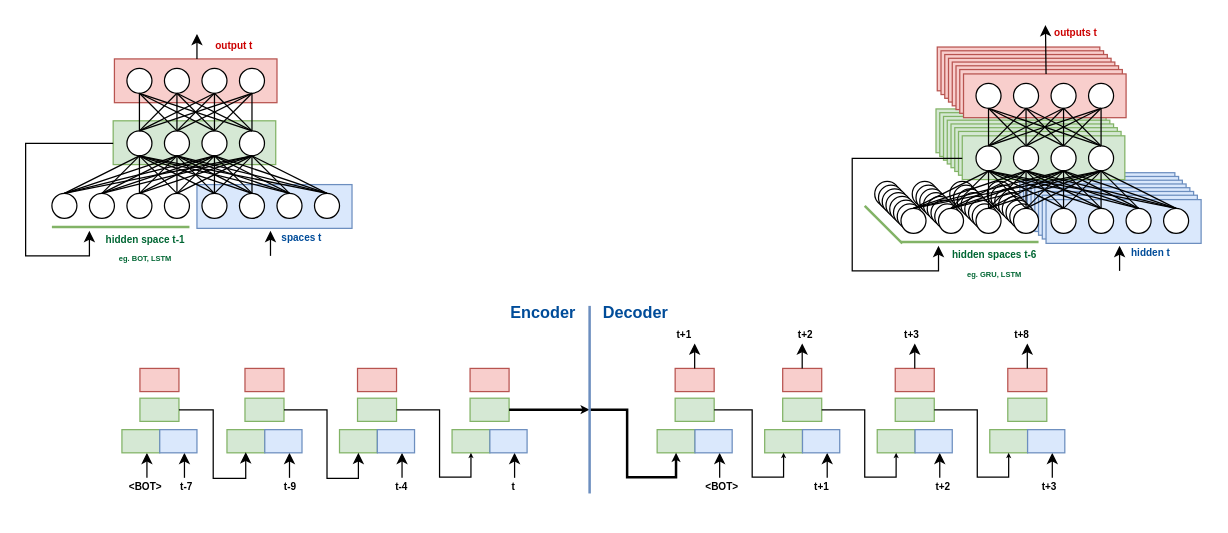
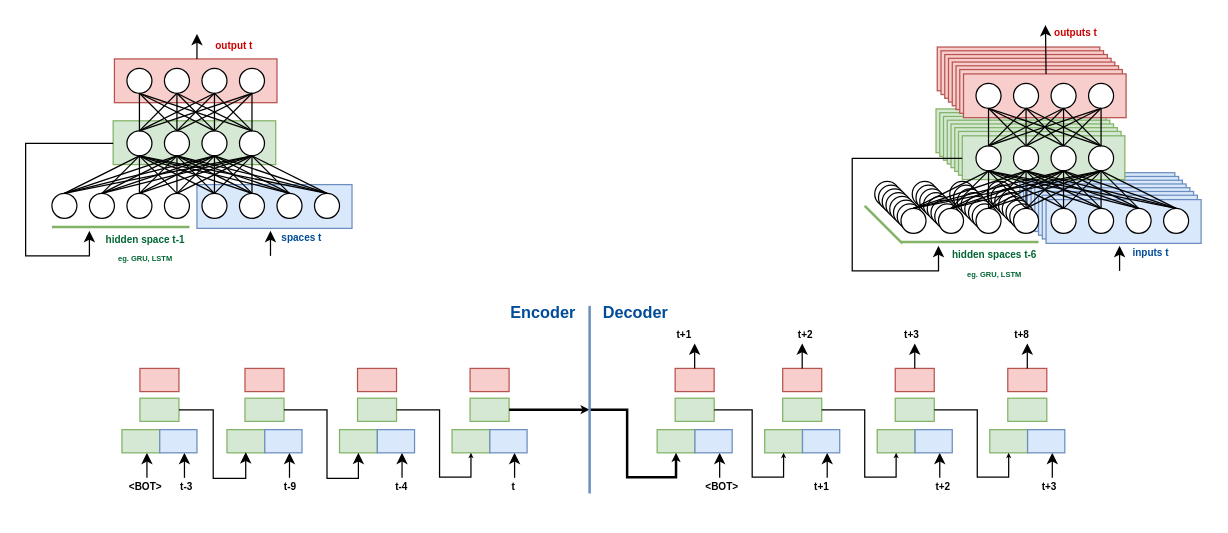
- <mxCell id="73" value="&lt;font style=&quot;font-size: 8px&quot;&gt;hidden space t-1&lt;br&gt;&lt;/font&gt;&lt;font style=&quot;font-size: 6px&quot;&gt;eg. BOT, LSTM&lt;/font&gt;" style="text;html=1;strokeColor=none;fillColor=none;align=center;verticalAlign=middle;whiteSpace=wrap;rounded=0;fontStyle=1;fontColor=#006633;" parent="1" vertex="1"><mxGeometry x="81" y="182" width="70" height="30" as="geometry" /></mxCell>
+ <mxCell id="73" value="&lt;font style=&quot;font-size: 8px&quot;&gt;hidden space t-1&lt;br&gt;&lt;/font&gt;&lt;font style=&quot;font-size: 6px&quot;&gt;eg. GRU, LSTM&lt;/font&gt;" style="text;html=1;strokeColor=none;fillColor=none;align=center;verticalAlign=middle;whiteSpace=wrap;rounded=0;fontStyle=1;fontColor=#006633;" parent="1" vertex="1"><mxGeometry x="81" y="182" width="70" height="30" as="geometry" /></mxCell>
- <mxCell id="354" value="&lt;span style=&quot;font-size: 8px&quot;&gt;hidden t&lt;/span&gt;" style="text;html=1;strokeColor=none;fillColor=none;align=center;verticalAlign=middle;whiteSpace=wrap;rounded=0;fontStyle=1;fontColor=#004C99;" vertex="1" parent="1"><mxGeometry x="890" y="196" width="60" height="10" as="geometry" /></mxCell>
+ <mxCell id="354" value="&lt;span style=&quot;font-size: 8px&quot;&gt;inputs t&lt;/span&gt;" style="text;html=1;strokeColor=none;fillColor=none;align=center;verticalAlign=middle;whiteSpace=wrap;rounded=0;fontStyle=1;fontColor=#004C99;" vertex="1" parent="1"><mxGeometry x="890" y="196" width="60" height="10" as="geometry" /></mxCell>
- <mxCell id="150" value="&lt;div style=&quot;text-align: center&quot;&gt;&lt;span style=&quot;font-size: 8px&quot;&gt;&lt;font face=&quot;helvetica&quot;&gt;&lt;b&gt;t-7&lt;/b&gt;&lt;/font&gt;&lt;/span&gt;&lt;/div&gt;" style="text;whiteSpace=wrap;html=1;" vertex="1" parent="1"><mxGeometry x="142" y="374" width="20" height="30" as="geometry" /></mxCell>
+ <mxCell id="150" value="&lt;div style=&quot;text-align: center&quot;&gt;&lt;span style=&quot;font-size: 8px&quot;&gt;&lt;font face=&quot;helvetica&quot;&gt;&lt;b&gt;t-3&lt;/b&gt;&lt;/font&gt;&lt;/span&gt;&lt;/div&gt;" style="text;whiteSpace=wrap;html=1;" vertex="1" parent="1"><mxGeometry x="142" y="374" width="20" height="30" as="geometry" /></mxCell>
